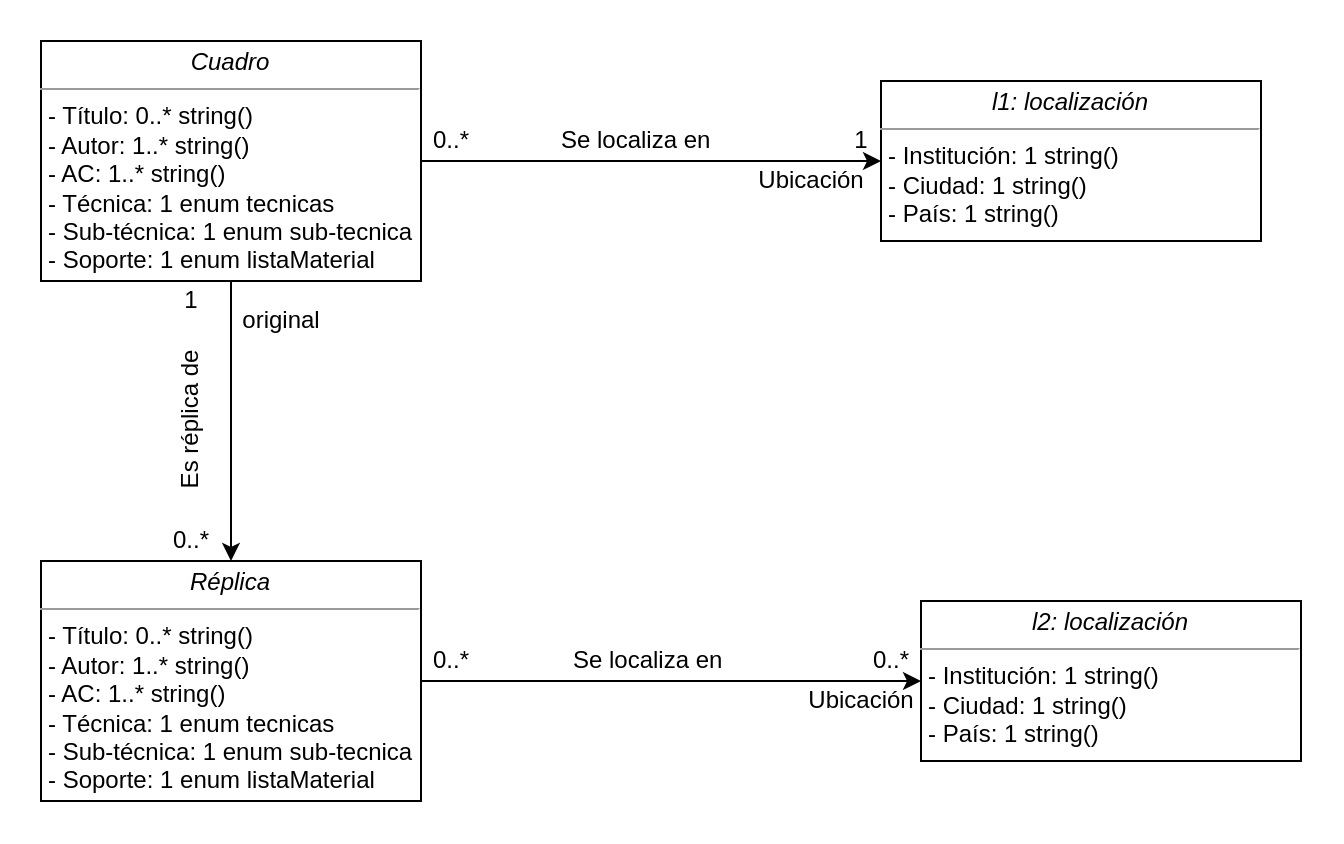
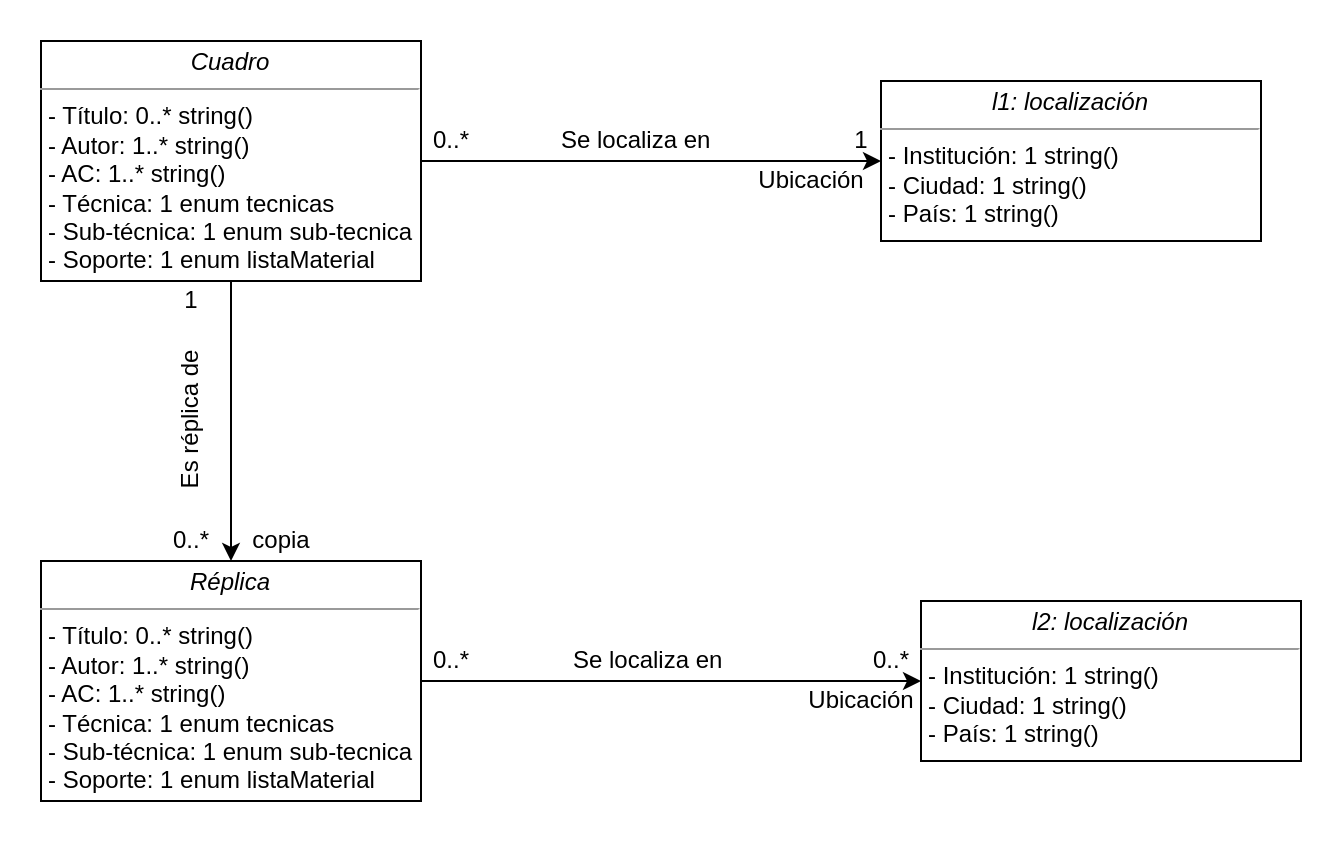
- <mxCell id="19" value="original" style="text;html=1;align=center;verticalAlign=middle;resizable=0;points=[];autosize=1;strokeColor=none;fillColor=none;" vertex="1" parent="1"><mxGeometry x="115" y="150" width="50" height="20" as="geometry" /></mxCell>
+ <mxCell id="18" value="copia" style="text;html=1;align=center;verticalAlign=middle;resizable=0;points=[];autosize=1;strokeColor=none;fillColor=none;" vertex="1" parent="1"><mxGeometry x="120" y="260" width="40" height="20" as="geometry" /></mxCell>
